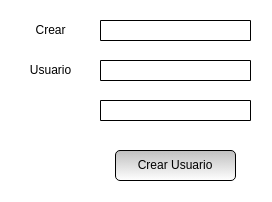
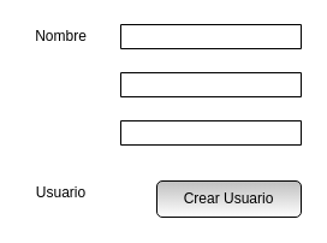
- <mxCell id="3" value="Crear" style="text;html=1;align=center;verticalAlign=middle;resizable=0;points=[];autosize=1;strokeColor=none;" vertex="1" parent="1"><mxGeometry x="20" y="20" width="60" height="20" as="geometry" /></mxCell>
+ <mxCell id="3" value="Nombre" style="text;html=1;align=center;verticalAlign=middle;resizable=0;points=[];autosize=1;strokeColor=none;" vertex="1" parent="1"><mxGeometry x="20" y="20" width="60" height="20" as="geometry" /></mxCell>
- <mxCell id="5" value="Usuario" style="text;html=1;align=center;verticalAlign=middle;resizable=0;points=[];autosize=1;strokeColor=none;" vertex="1" parent="1"><mxGeometry x="20" y="60" width="60" height="20" as="geometry" /></mxCell>
+ <mxCell id="5" value="Usuario" style="text;html=1;align=center;verticalAlign=middle;resizable=0;points=[];autosize=1;strokeColor=none;" vertex="1" parent="1"><mxGeometry x="20" y="150" width="60" height="20" as="geometry" /></mxCell>
- <mxCell id="7" value="Crear Usuario" style="rounded=1;whiteSpace=wrap;html=1;gradientColor=#ffffff;fillColor=#BFBFBF;" vertex="1" parent="1"><mxGeometry x="115" y="150" width="120" height="30" as="geometry" /></mxCell>
+ <mxCell id="7" value="Crear Usuario" style="rounded=1;whiteSpace=wrap;html=1;gradientColor=#ffffff;fillColor=#BFBFBF;" vertex="1" parent="1"><mxGeometry x="130" y="150" width="120" height="30" as="geometry" /></mxCell>
